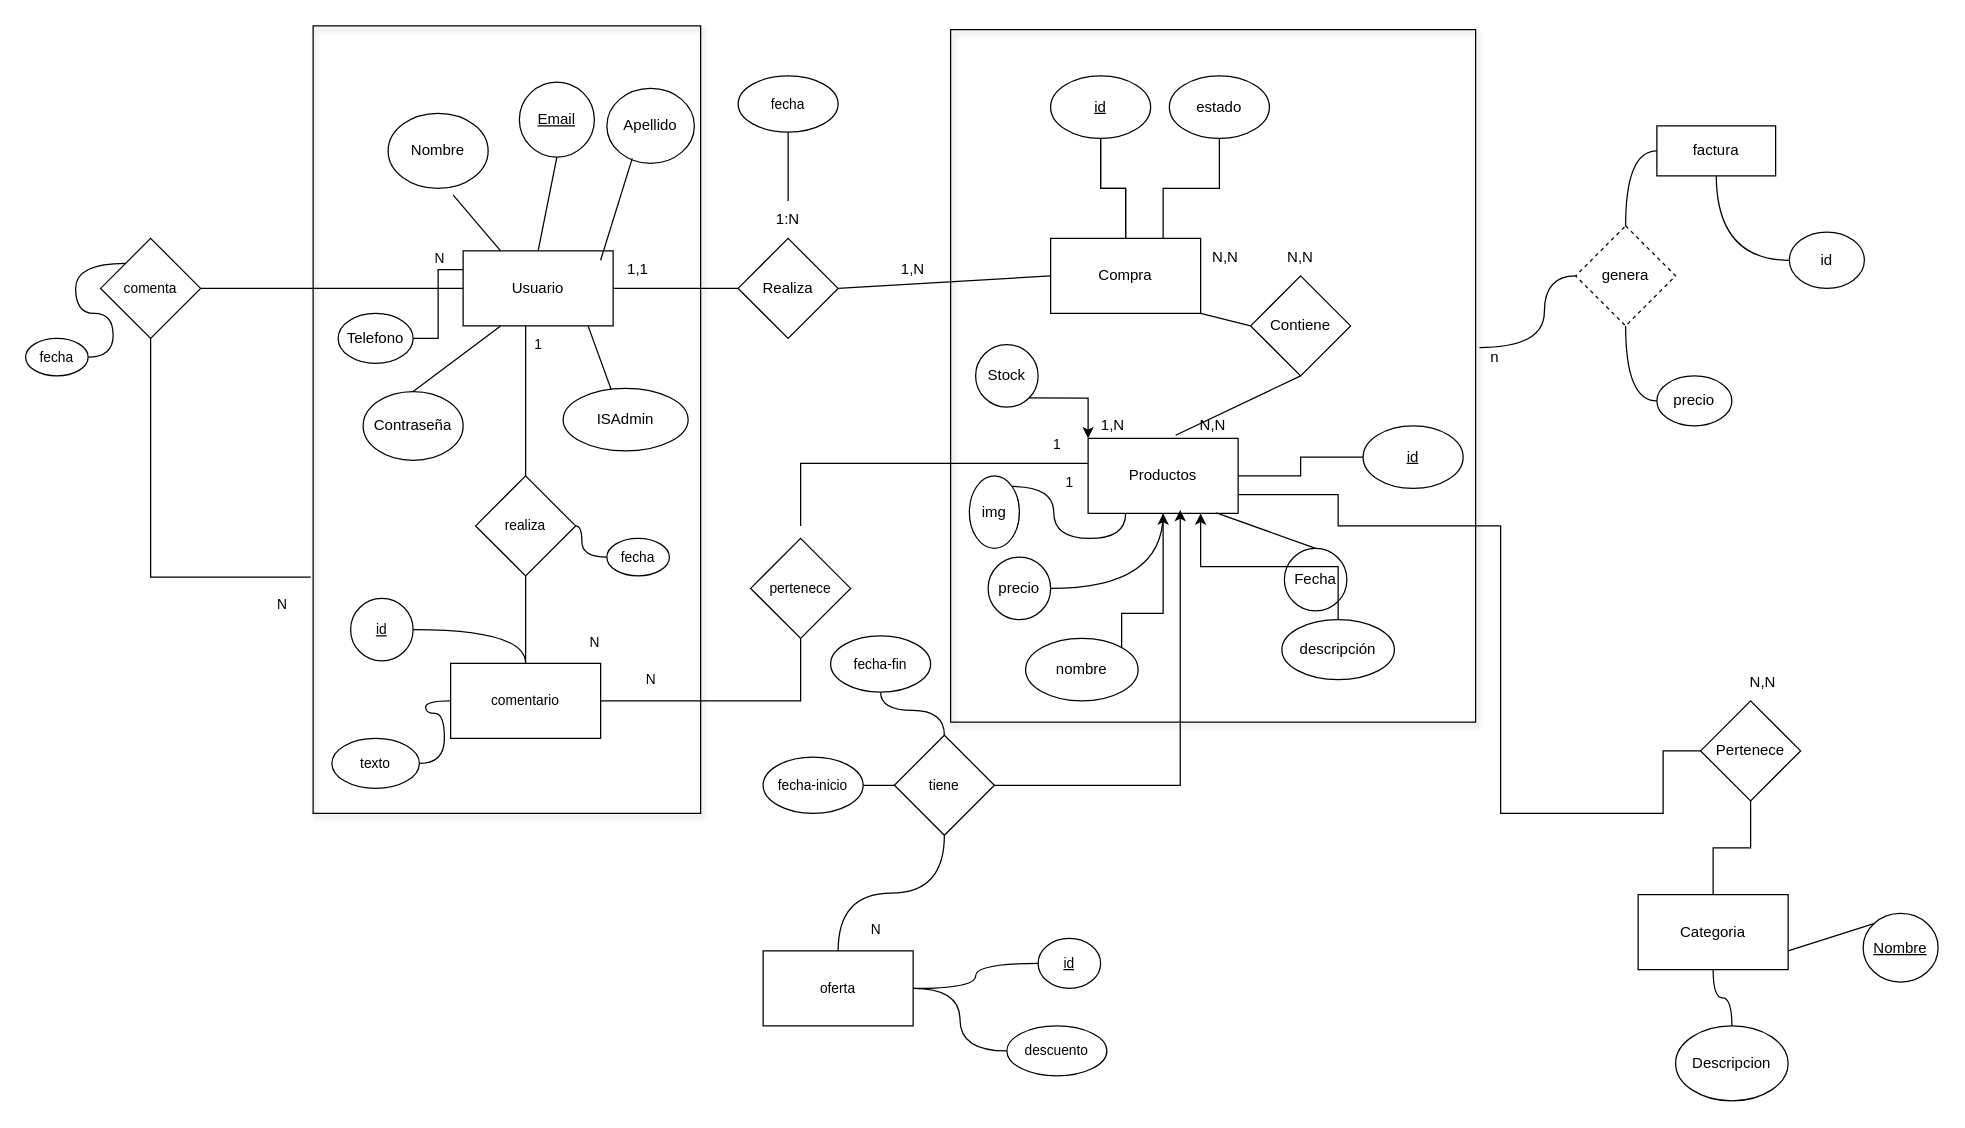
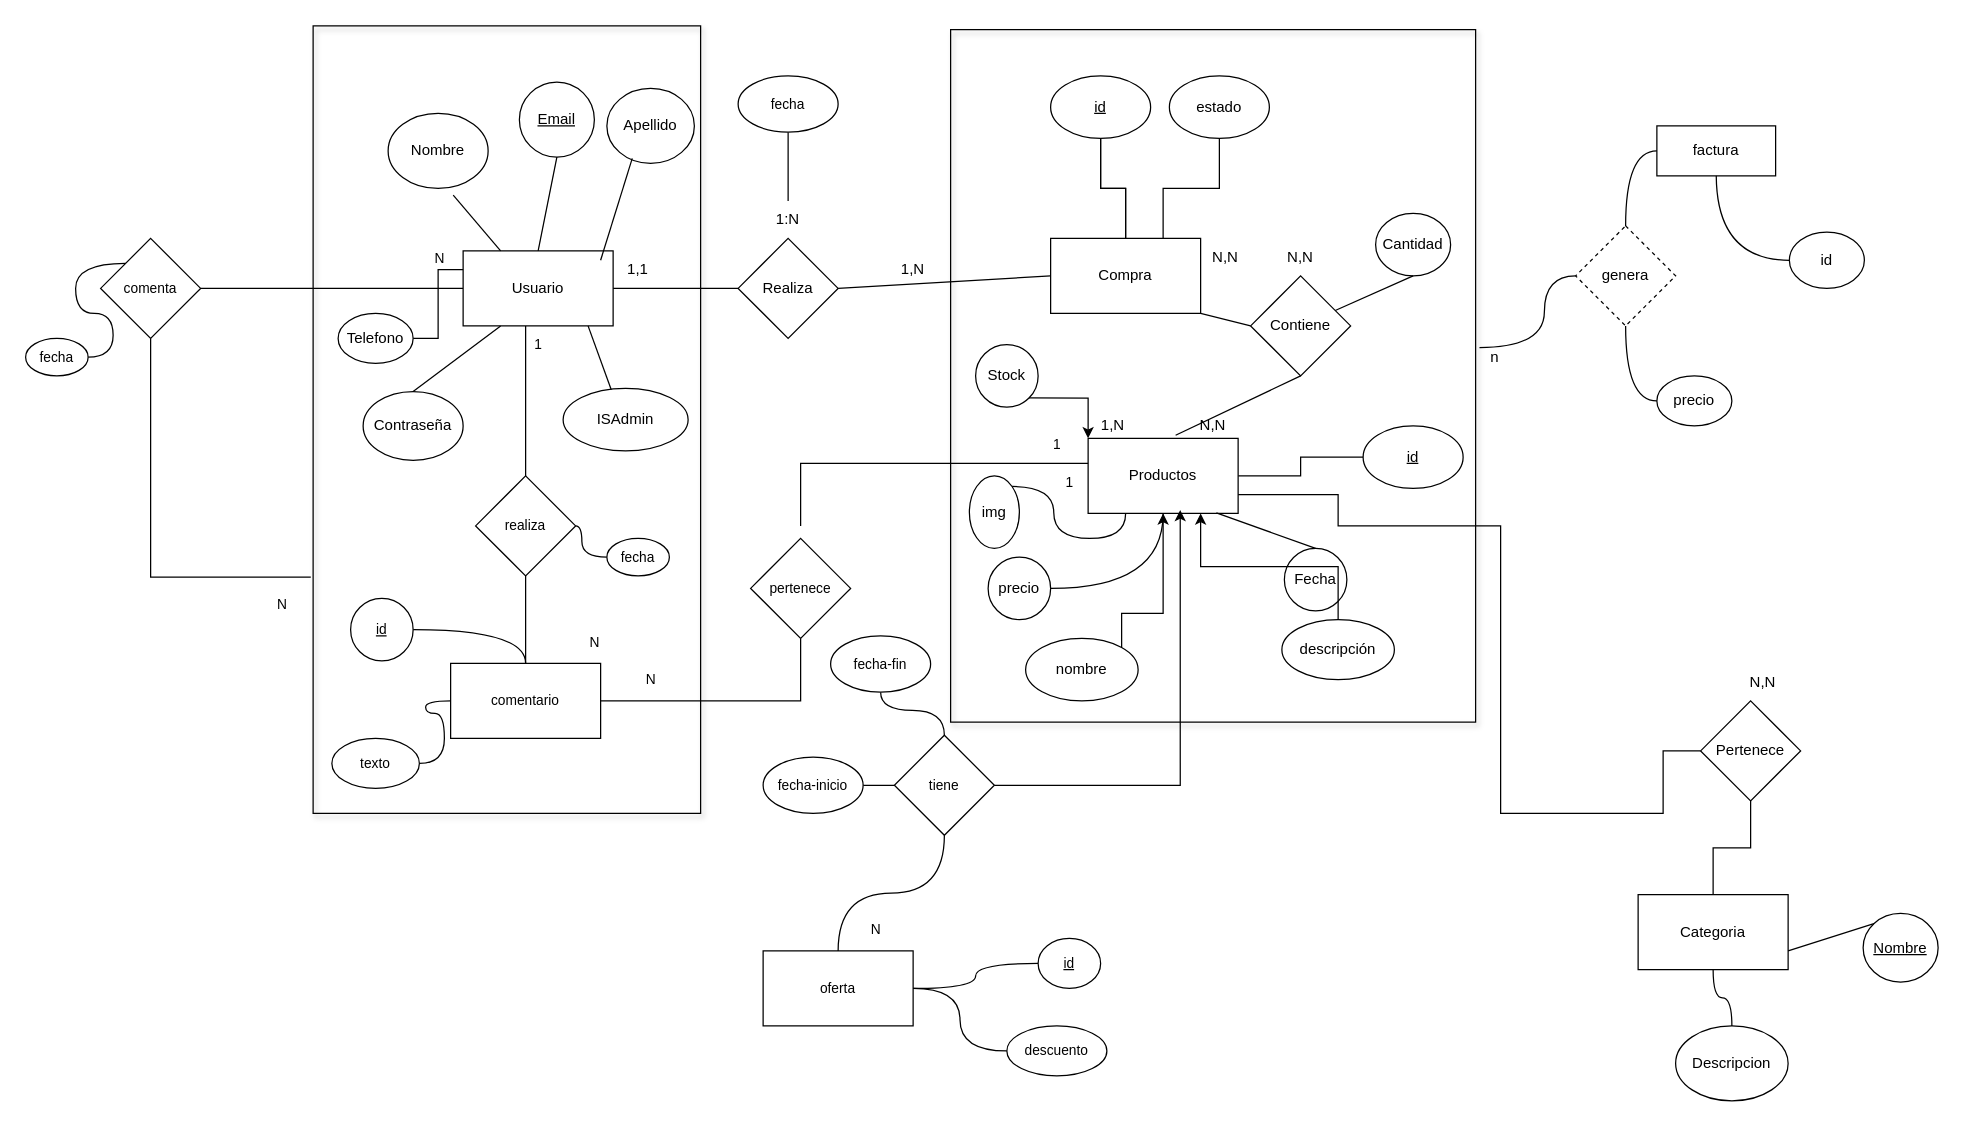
+ <mxCell id="20" value="Cantidad" style="ellipse;whiteSpace=wrap;html=1;" parent="1" vertex="1"><mxGeometry x="1100" y="170" width="60" height="50" as="geometry" /></mxCell>
+ <mxCell id="40" value="" style="endArrow=none;html=1;rounded=0;entryX=0.5;entryY=1;entryDx=0;entryDy=0;" parent="1" source="13" target="20" edge="1"><mxGeometry width="50" height="50" relative="1" as="geometry"><mxPoint x="640" y="350" as="sourcePoint" /><mxPoint x="690" y="300" as="targetPoint" /></mxGeometry></mxCell>
